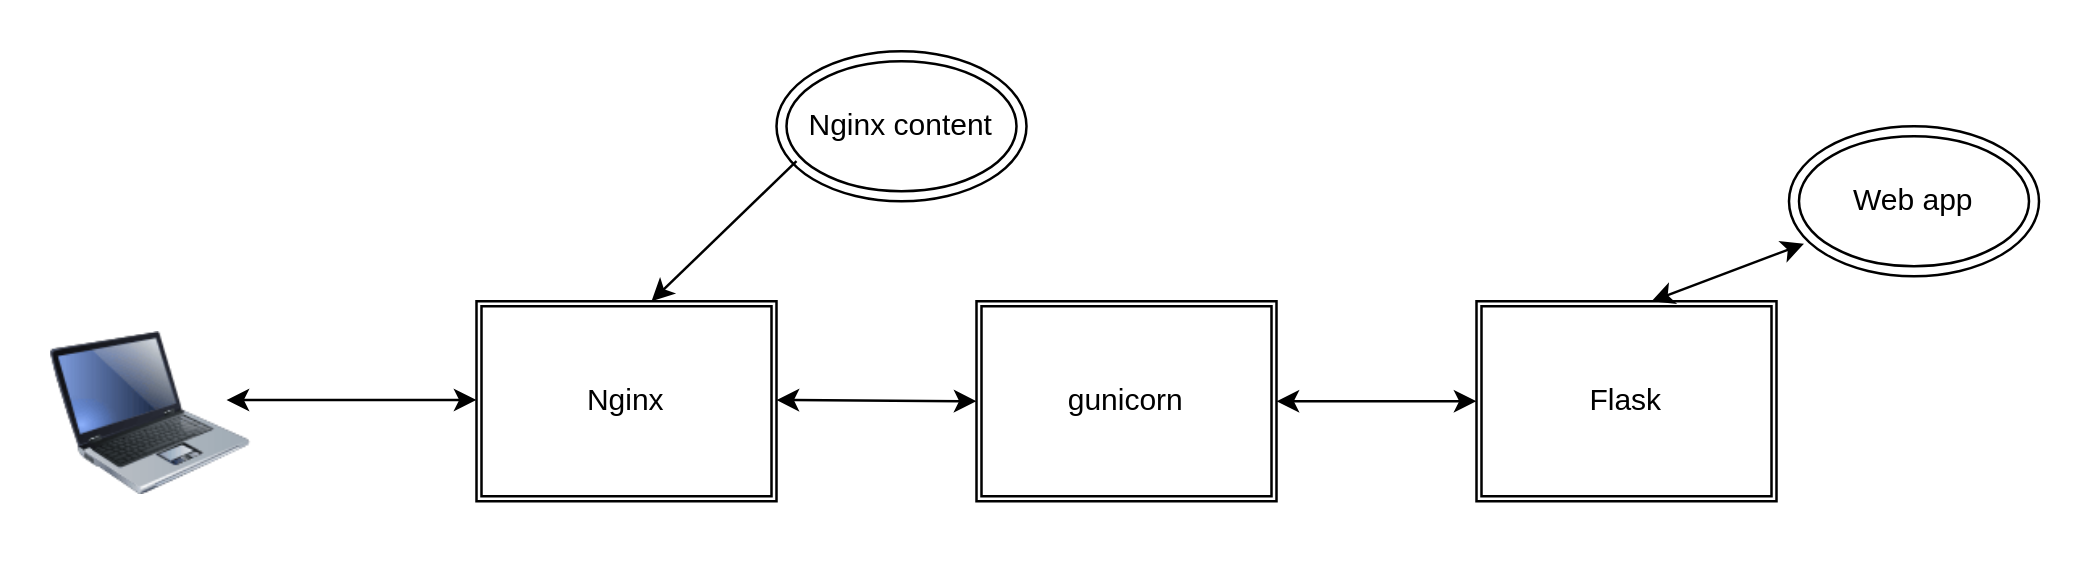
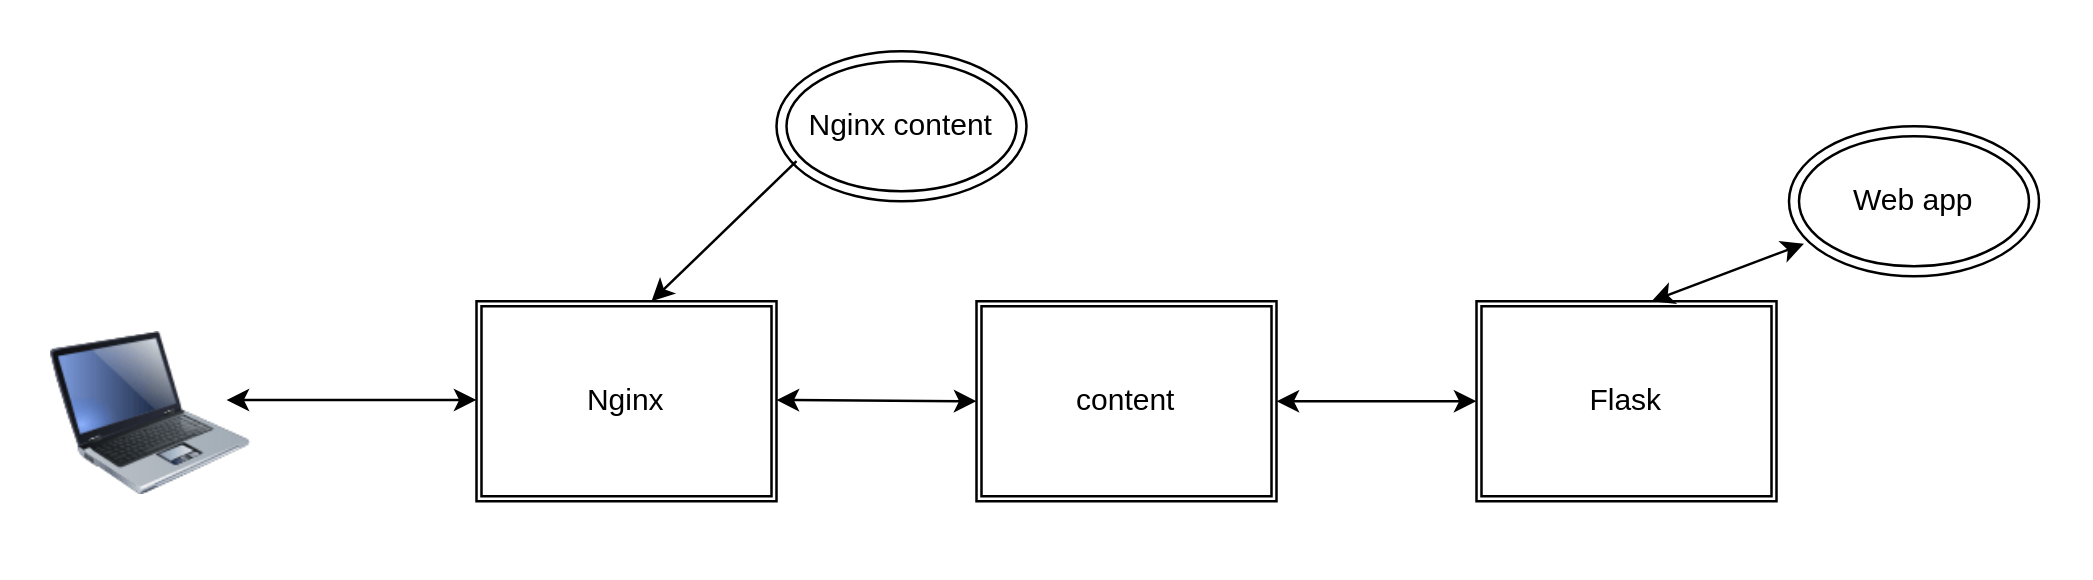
- <mxCell id="3" value="gunicorn" style="shape=ext;double=1;rounded=0;whiteSpace=wrap;html=1;" parent="1" vertex="1"><mxGeometry x="390" y="120" width="120" height="80" as="geometry" /></mxCell>
+ <mxCell id="3" value="content" style="shape=ext;double=1;rounded=0;whiteSpace=wrap;html=1;" parent="1" vertex="1"><mxGeometry x="390" y="120" width="120" height="80" as="geometry" /></mxCell>
